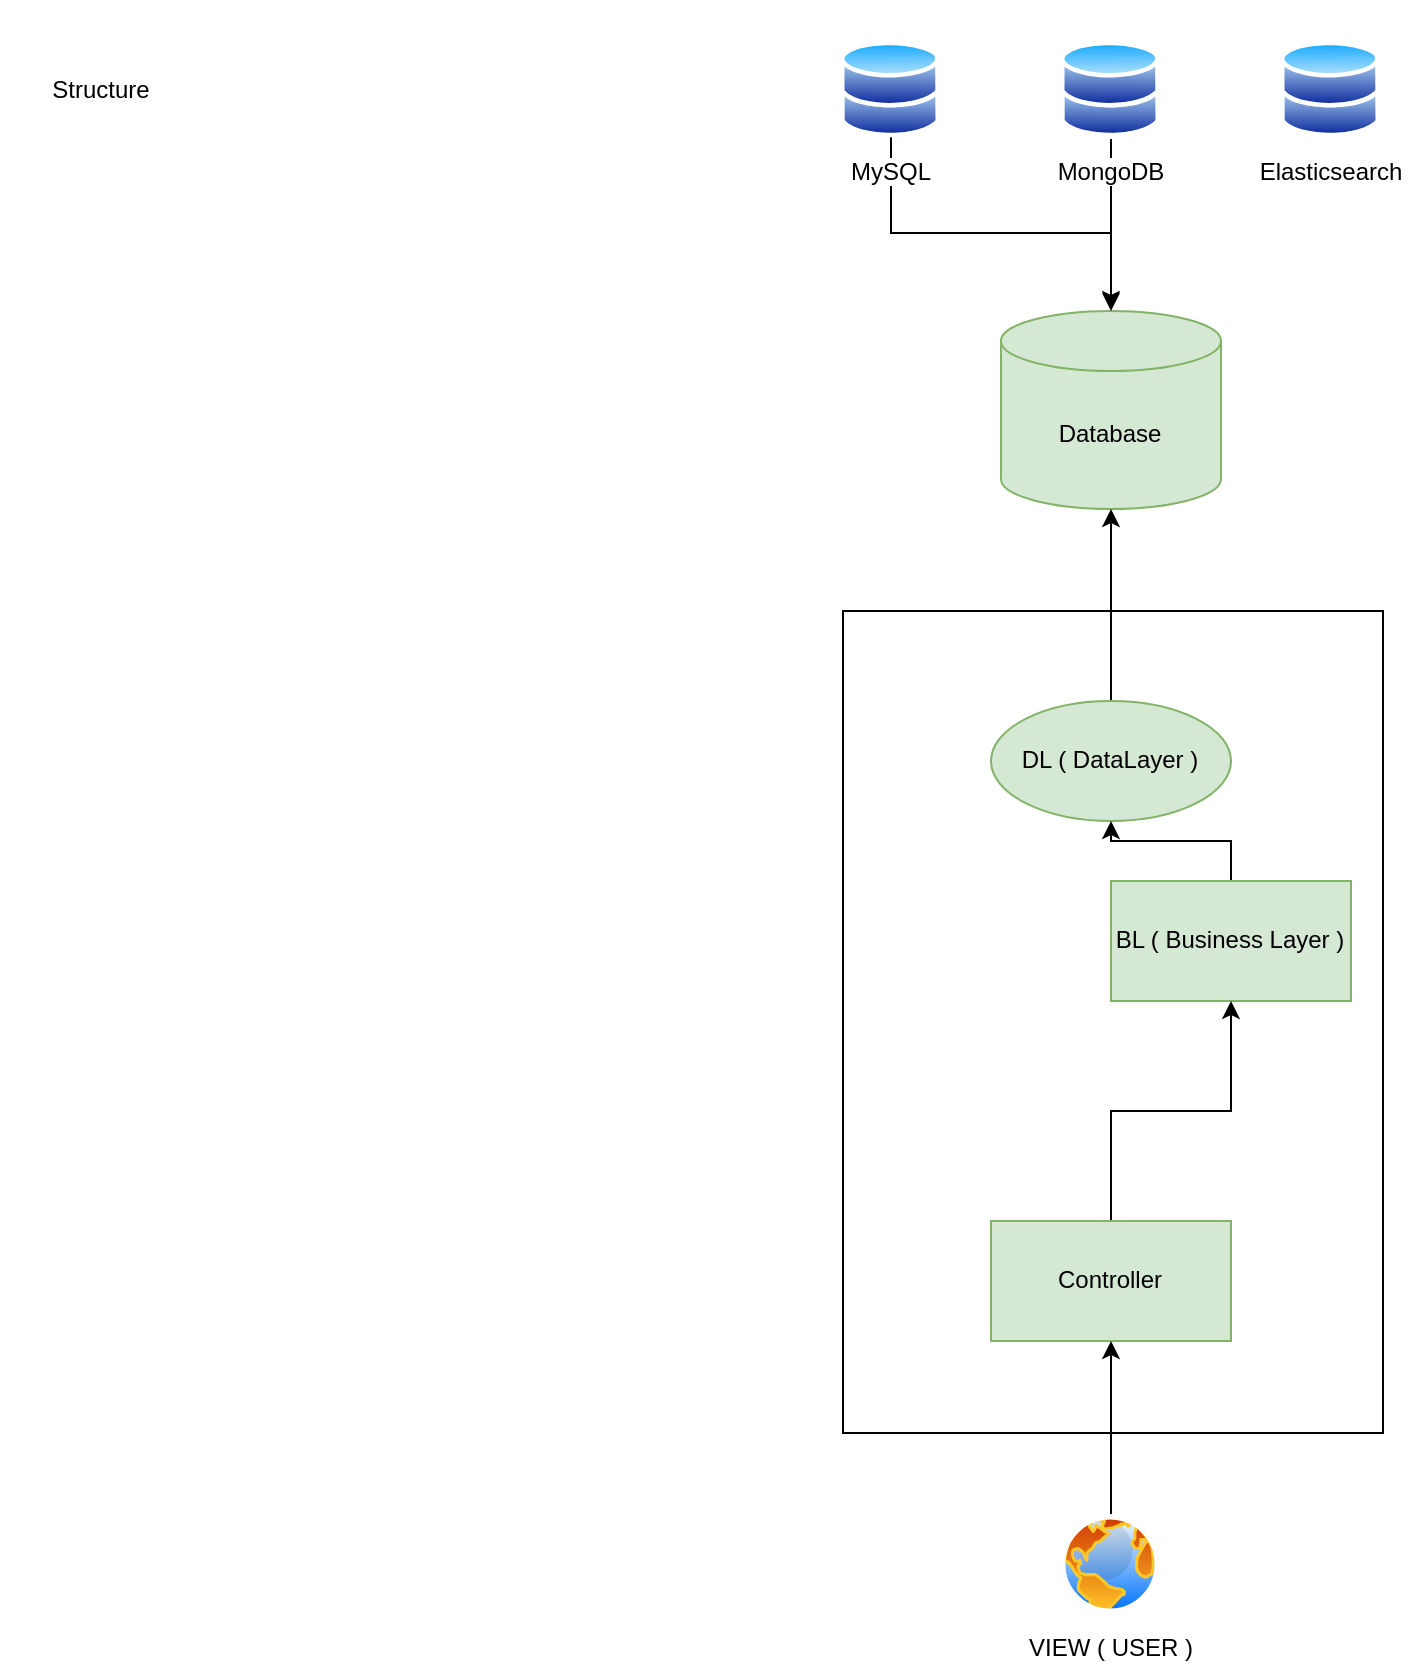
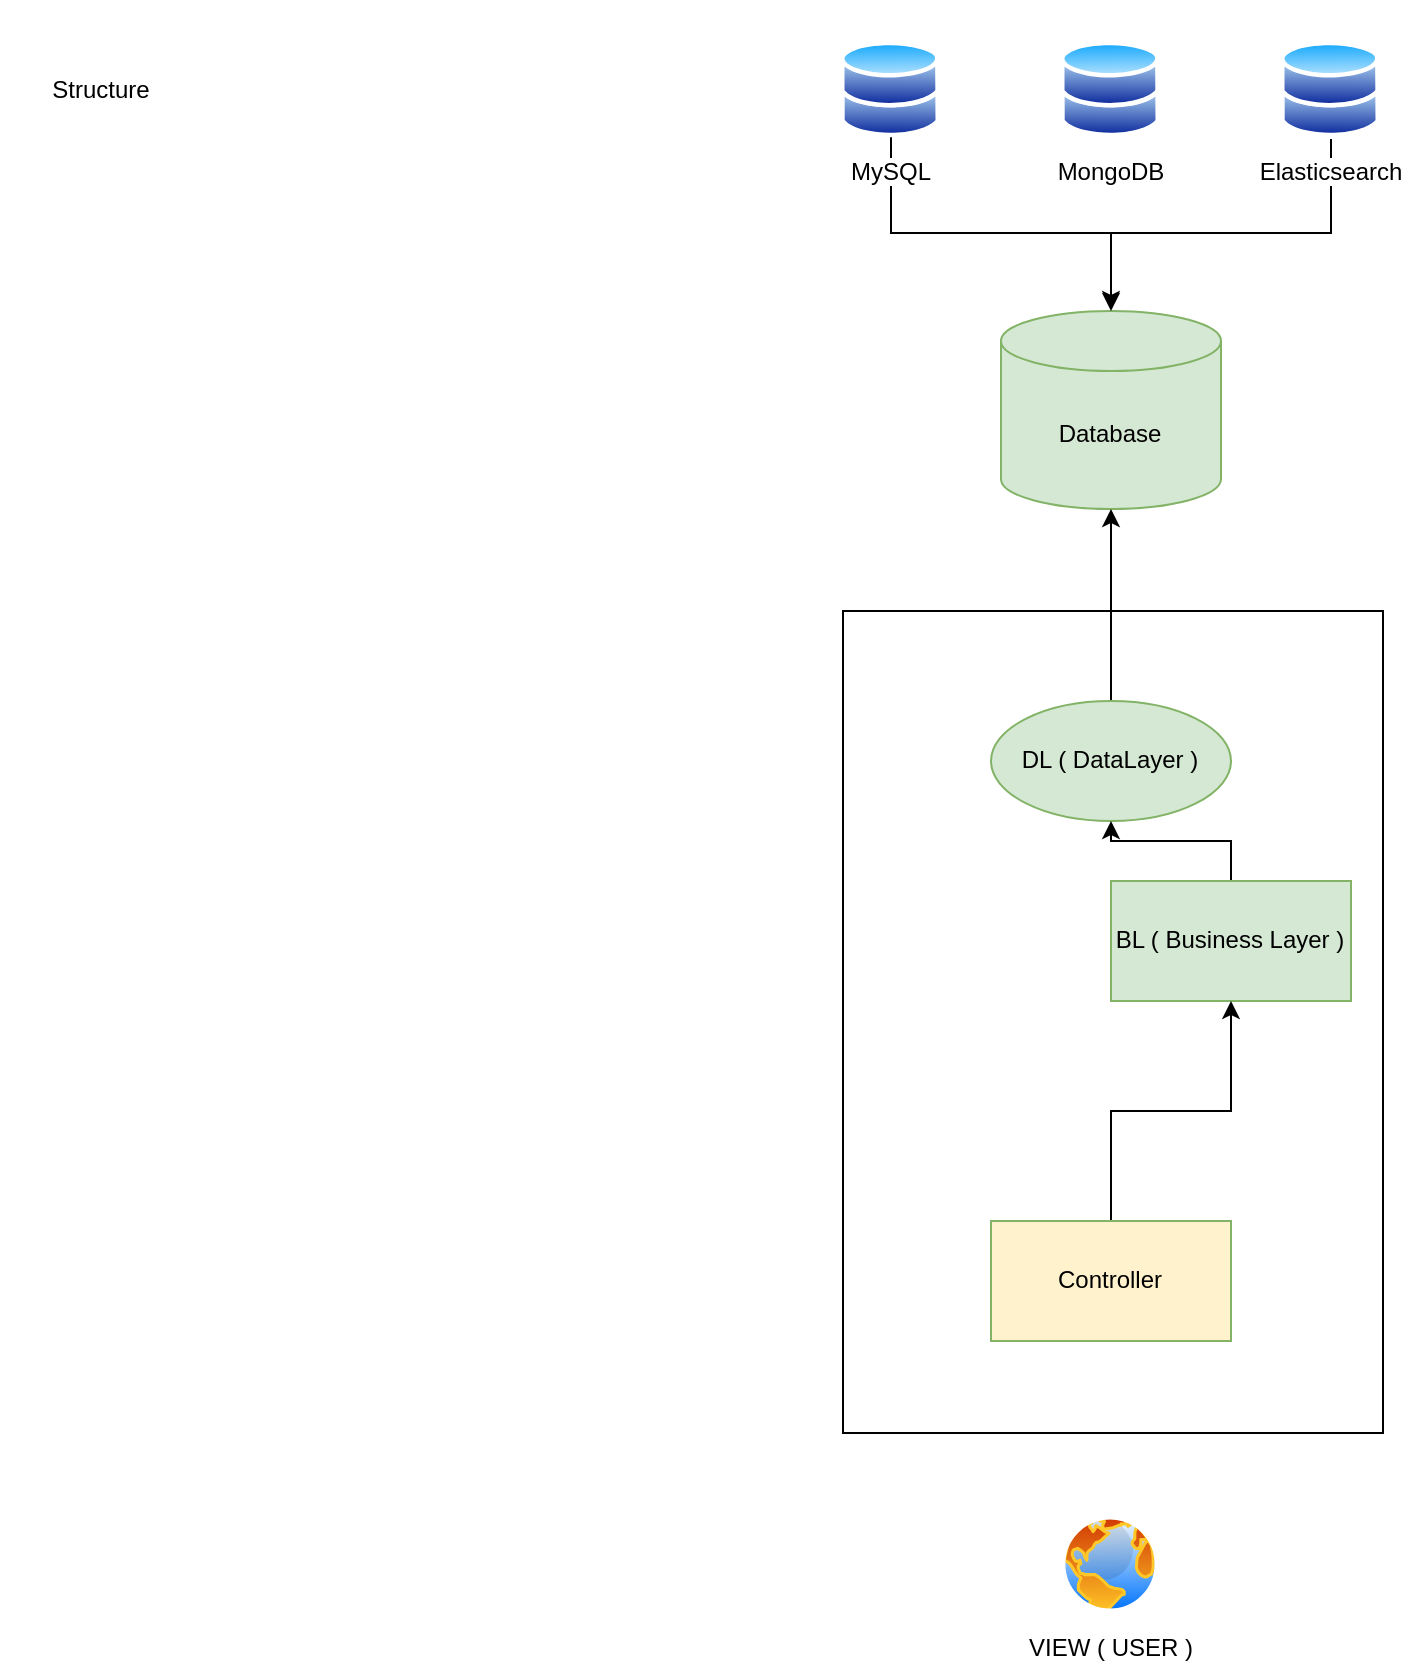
- <mxCell id="15" style="edgeStyle=none;rounded=0;orthogonalLoop=1;jettySize=auto;html=1;entryX=0.5;entryY=0;entryDx=0;entryDy=0;entryPerimeter=0;" parent="1" source="16" target="3" edge="1"><mxGeometry relative="1" as="geometry" /></mxCell>
+ <mxCell id="17" style="edgeStyle=orthogonalEdgeStyle;rounded=0;orthogonalLoop=1;jettySize=auto;html=1;entryX=0.5;entryY=0;entryDx=0;entryDy=0;entryPerimeter=0;" parent="1" source="18" target="3" edge="1"><mxGeometry relative="1" as="geometry"><Array as="points"><mxPoint x="665" y="116" /><mxPoint x="555" y="116" /></Array></mxGeometry></mxCell>
- <mxCell id="10" value="Controller" style="rounded=0;whiteSpace=wrap;html=1;fillColor=#d5e8d4;strokeColor=#82b366;" parent="1" vertex="1"><mxGeometry x="495" y="610" width="120" height="60" as="geometry" /></mxCell>
+ <mxCell id="10" value="Controller" style="rounded=0;whiteSpace=wrap;html=1;fillColor=#fff2cc;strokeColor=#82b366;" parent="1" vertex="1"><mxGeometry x="495" y="610" width="120" height="60" as="geometry" /></mxCell>
- <mxCell id="11" style="rounded=0;orthogonalLoop=1;jettySize=auto;html=1;entryX=0.5;entryY=1;entryDx=0;entryDy=0;" parent="1" source="12" target="10" edge="1"><mxGeometry relative="1" as="geometry" /></mxCell>
